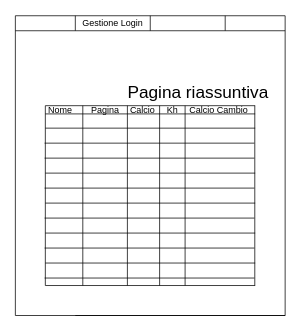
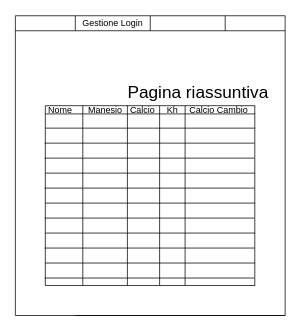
- <mxCell id="15" value="Pagina" style="text;html=1;strokeColor=none;fillColor=none;align=center;verticalAlign=middle;whiteSpace=wrap;rounded=0;" vertex="1" parent="1"><mxGeometry x="120" y="140" width="40" height="11" as="geometry" /></mxCell>
+ <mxCell id="15" value="Manesio" style="text;html=1;strokeColor=none;fillColor=none;align=center;verticalAlign=middle;whiteSpace=wrap;rounded=0;" vertex="1" parent="1"><mxGeometry x="120" y="140" width="40" height="11" as="geometry" /></mxCell>
